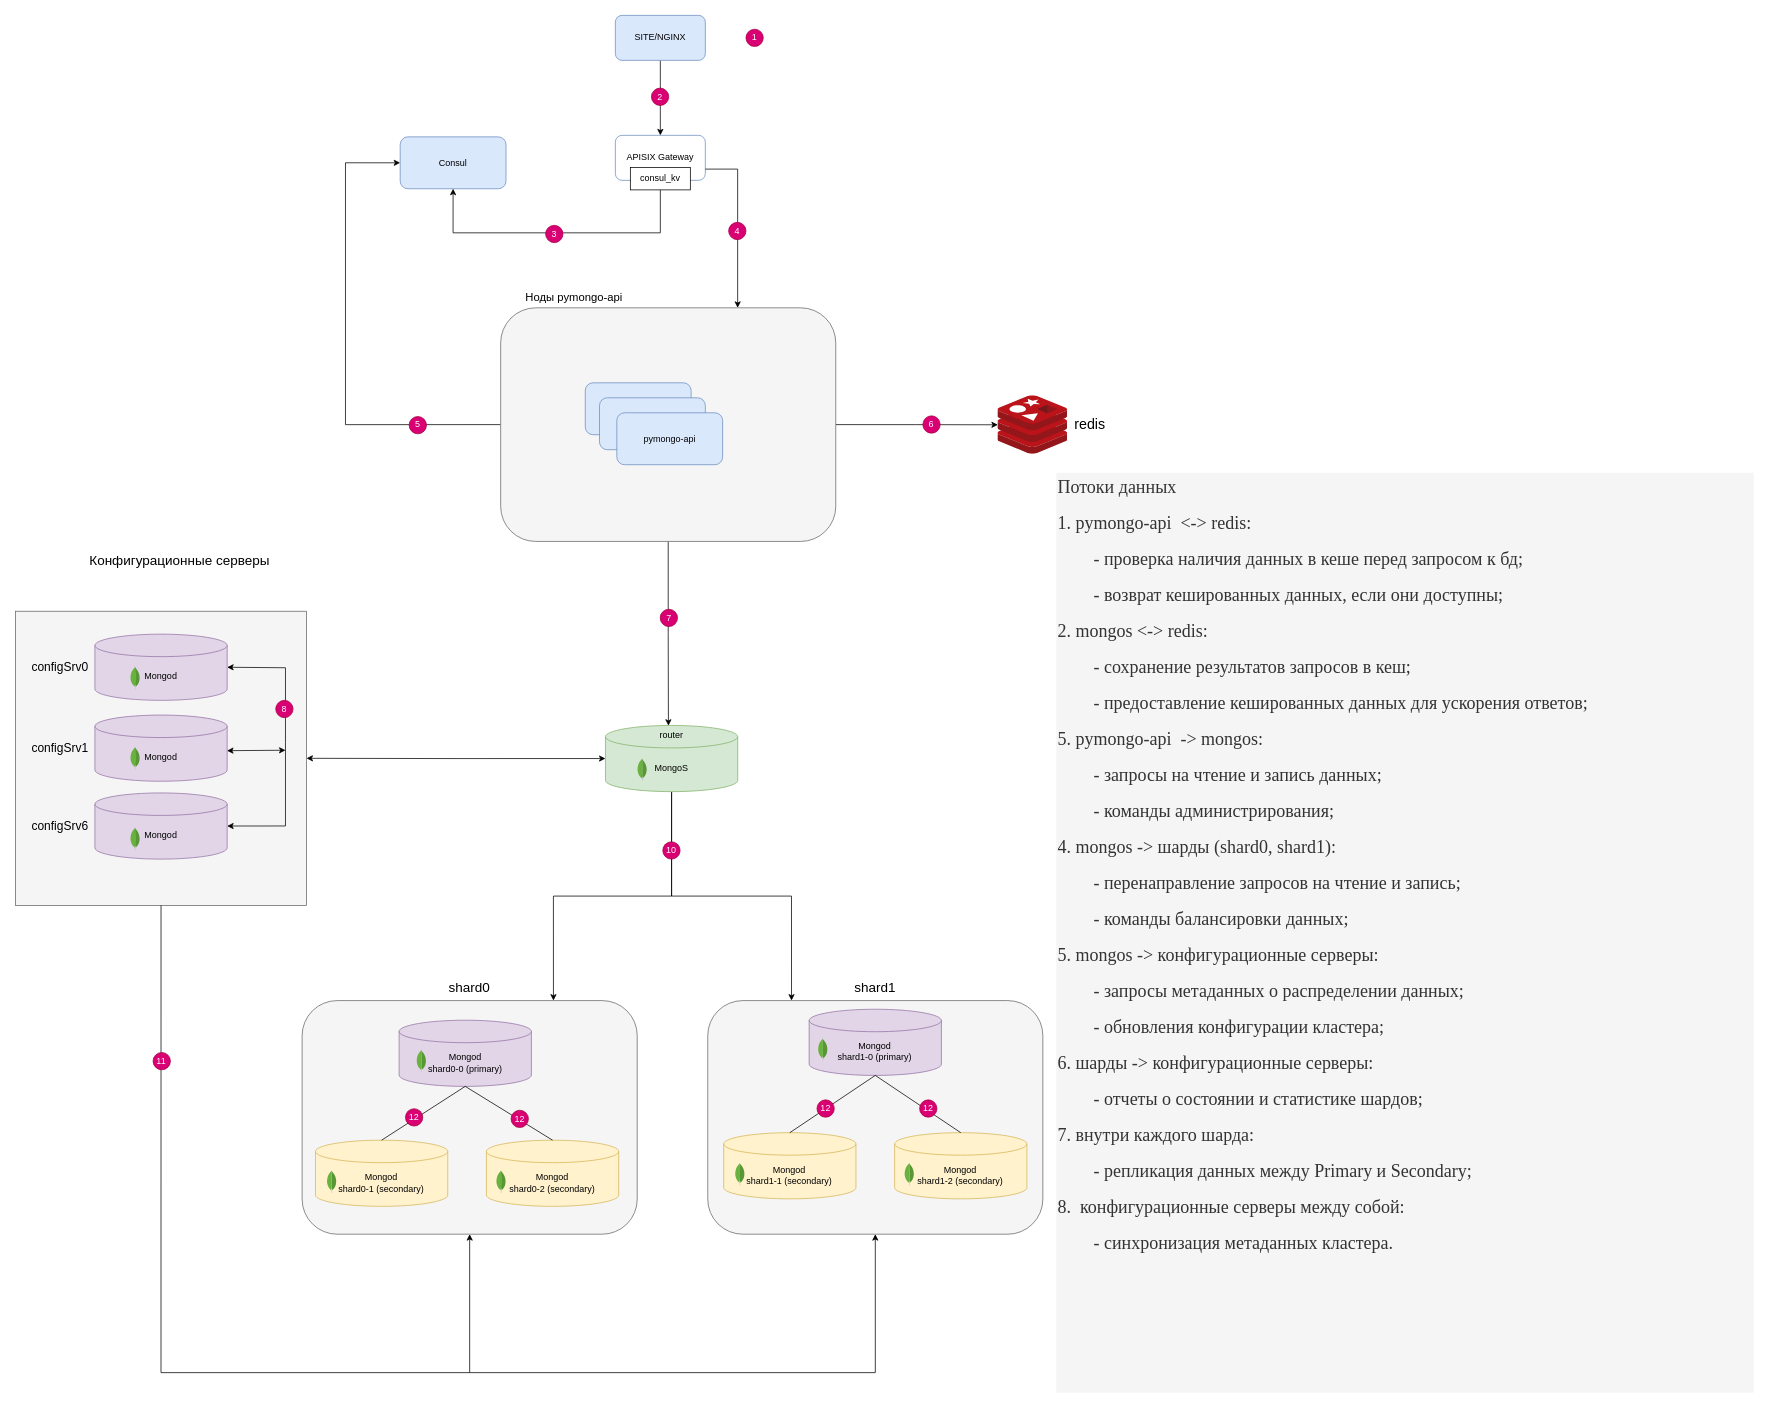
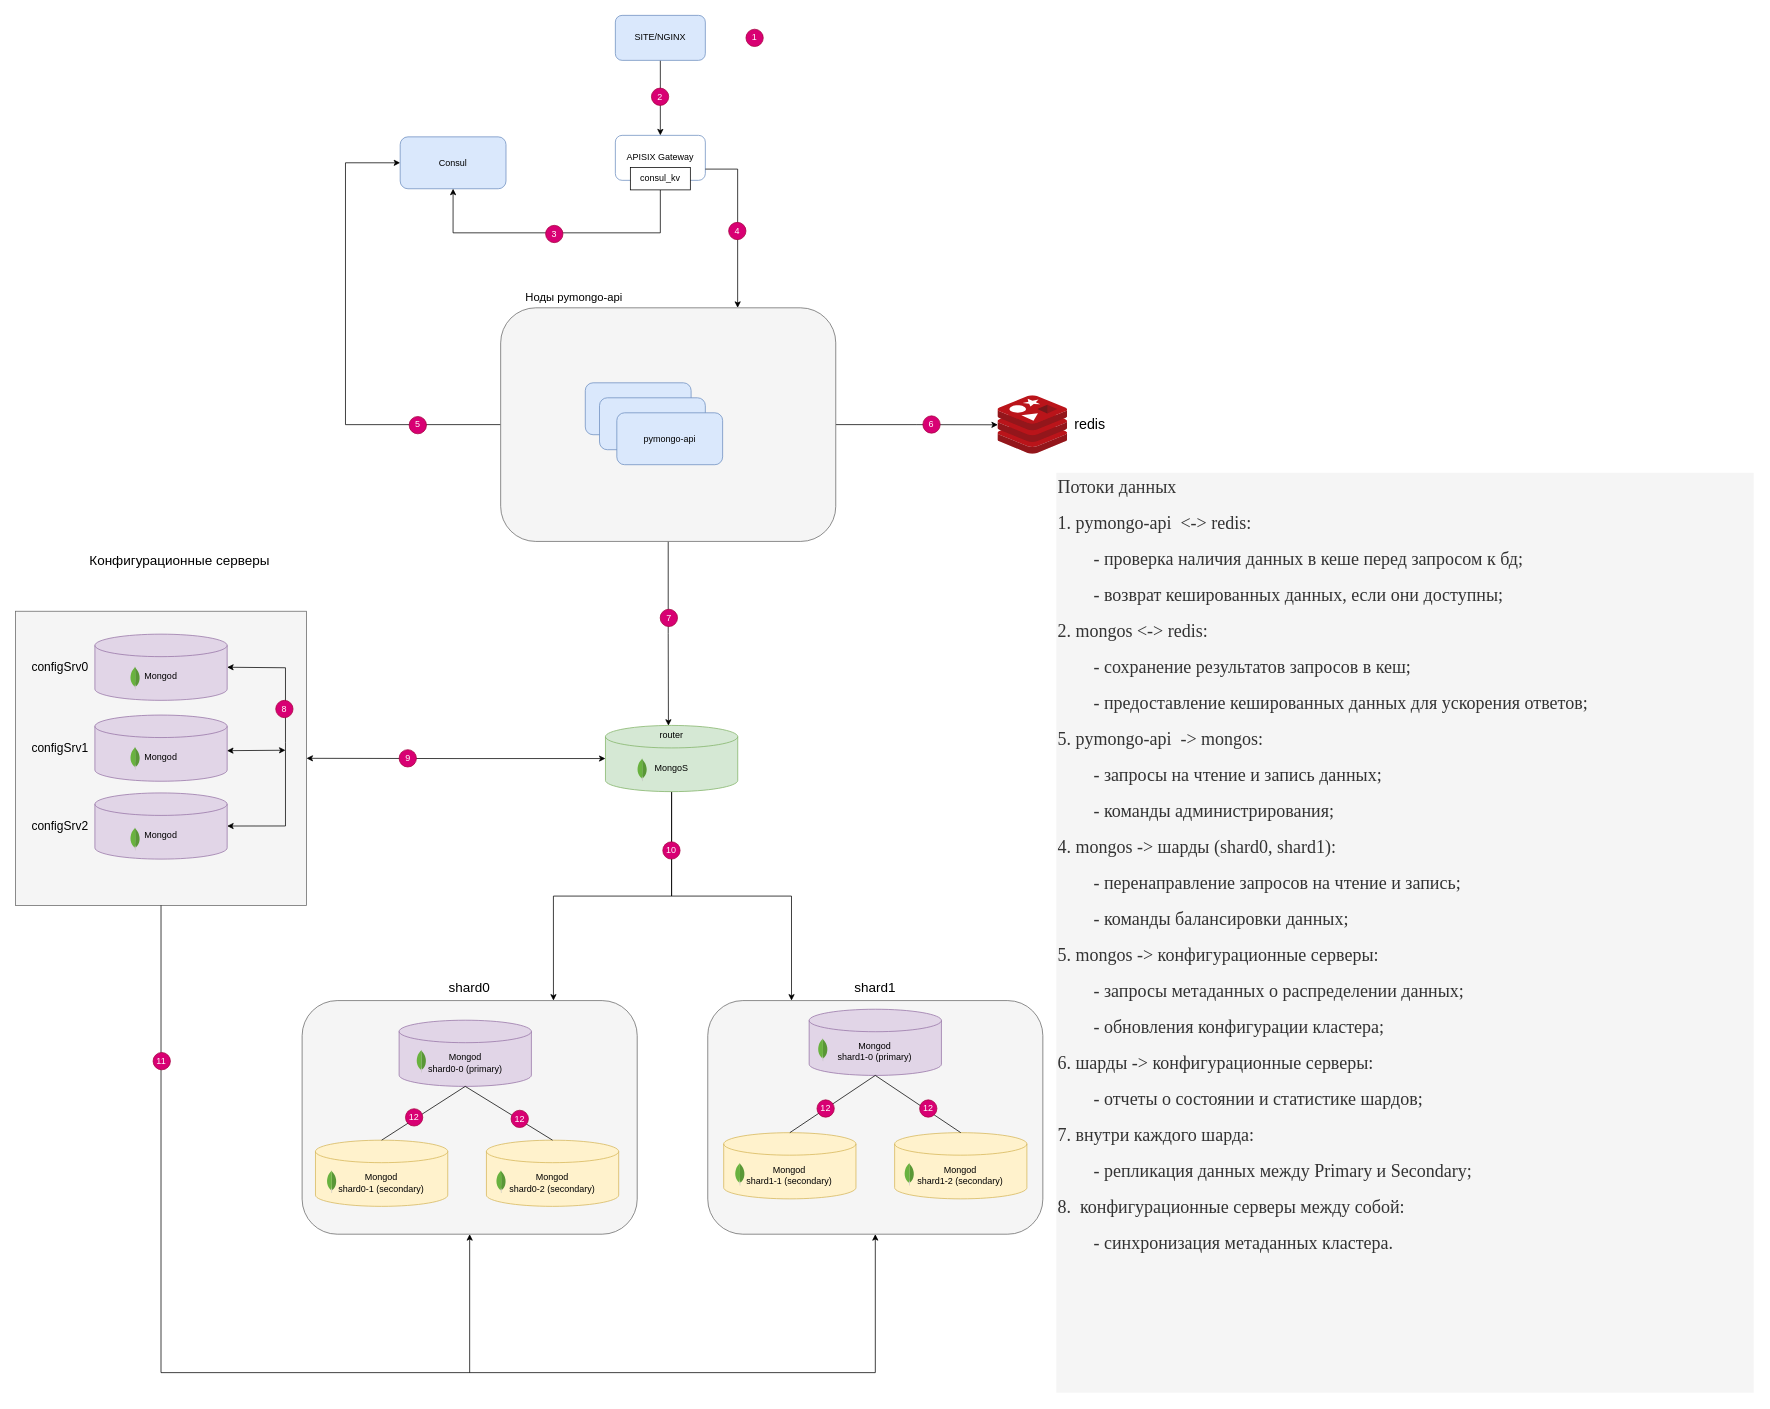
+ <mxCell id="36" value="9" style="ellipse;whiteSpace=wrap;html=1;aspect=fixed;fillColor=#d80073;fontColor=#ffffff;strokeColor=#A50040;" vertex="1" parent="1"><mxGeometry x="531.545" y="999.231" width="23.077" height="23.077" as="geometry" /></mxCell>
- <mxCell id="30" value="configSrv6" style="text;html=1;align=center;verticalAlign=middle;whiteSpace=wrap;rounded=0;fontSize=16;" vertex="1" parent="1"><mxGeometry x="43.519" y="1083.75" width="70.558" height="34.615" as="geometry" /></mxCell>
+ <mxCell id="30" value="configSrv2" style="text;html=1;align=center;verticalAlign=middle;whiteSpace=wrap;rounded=0;fontSize=16;" vertex="1" parent="1"><mxGeometry x="43.519" y="1083.75" width="70.558" height="34.615" as="geometry" /></mxCell>
